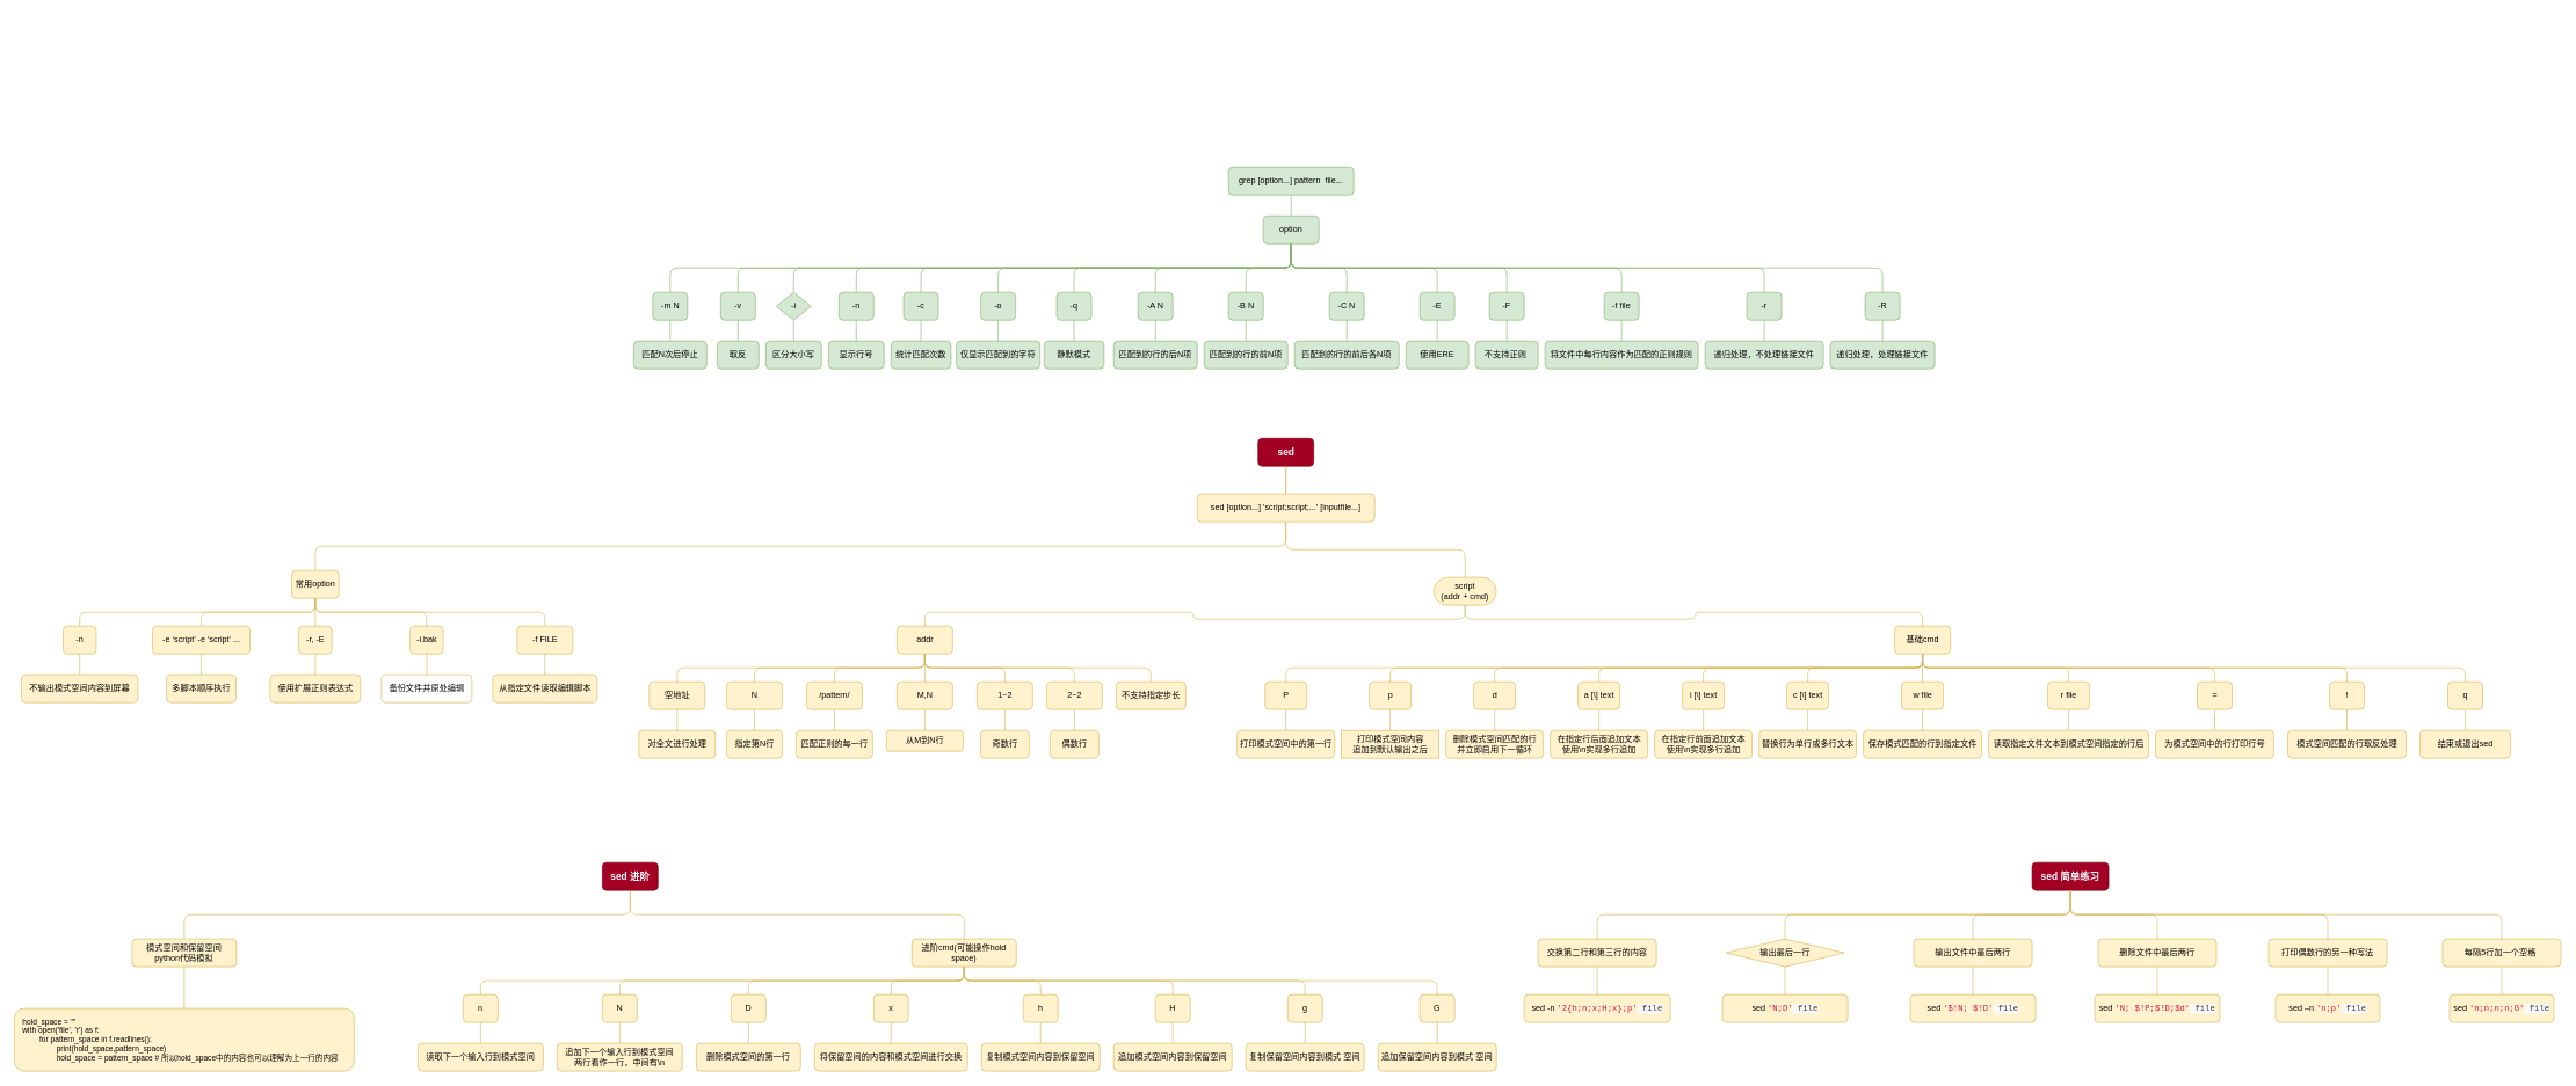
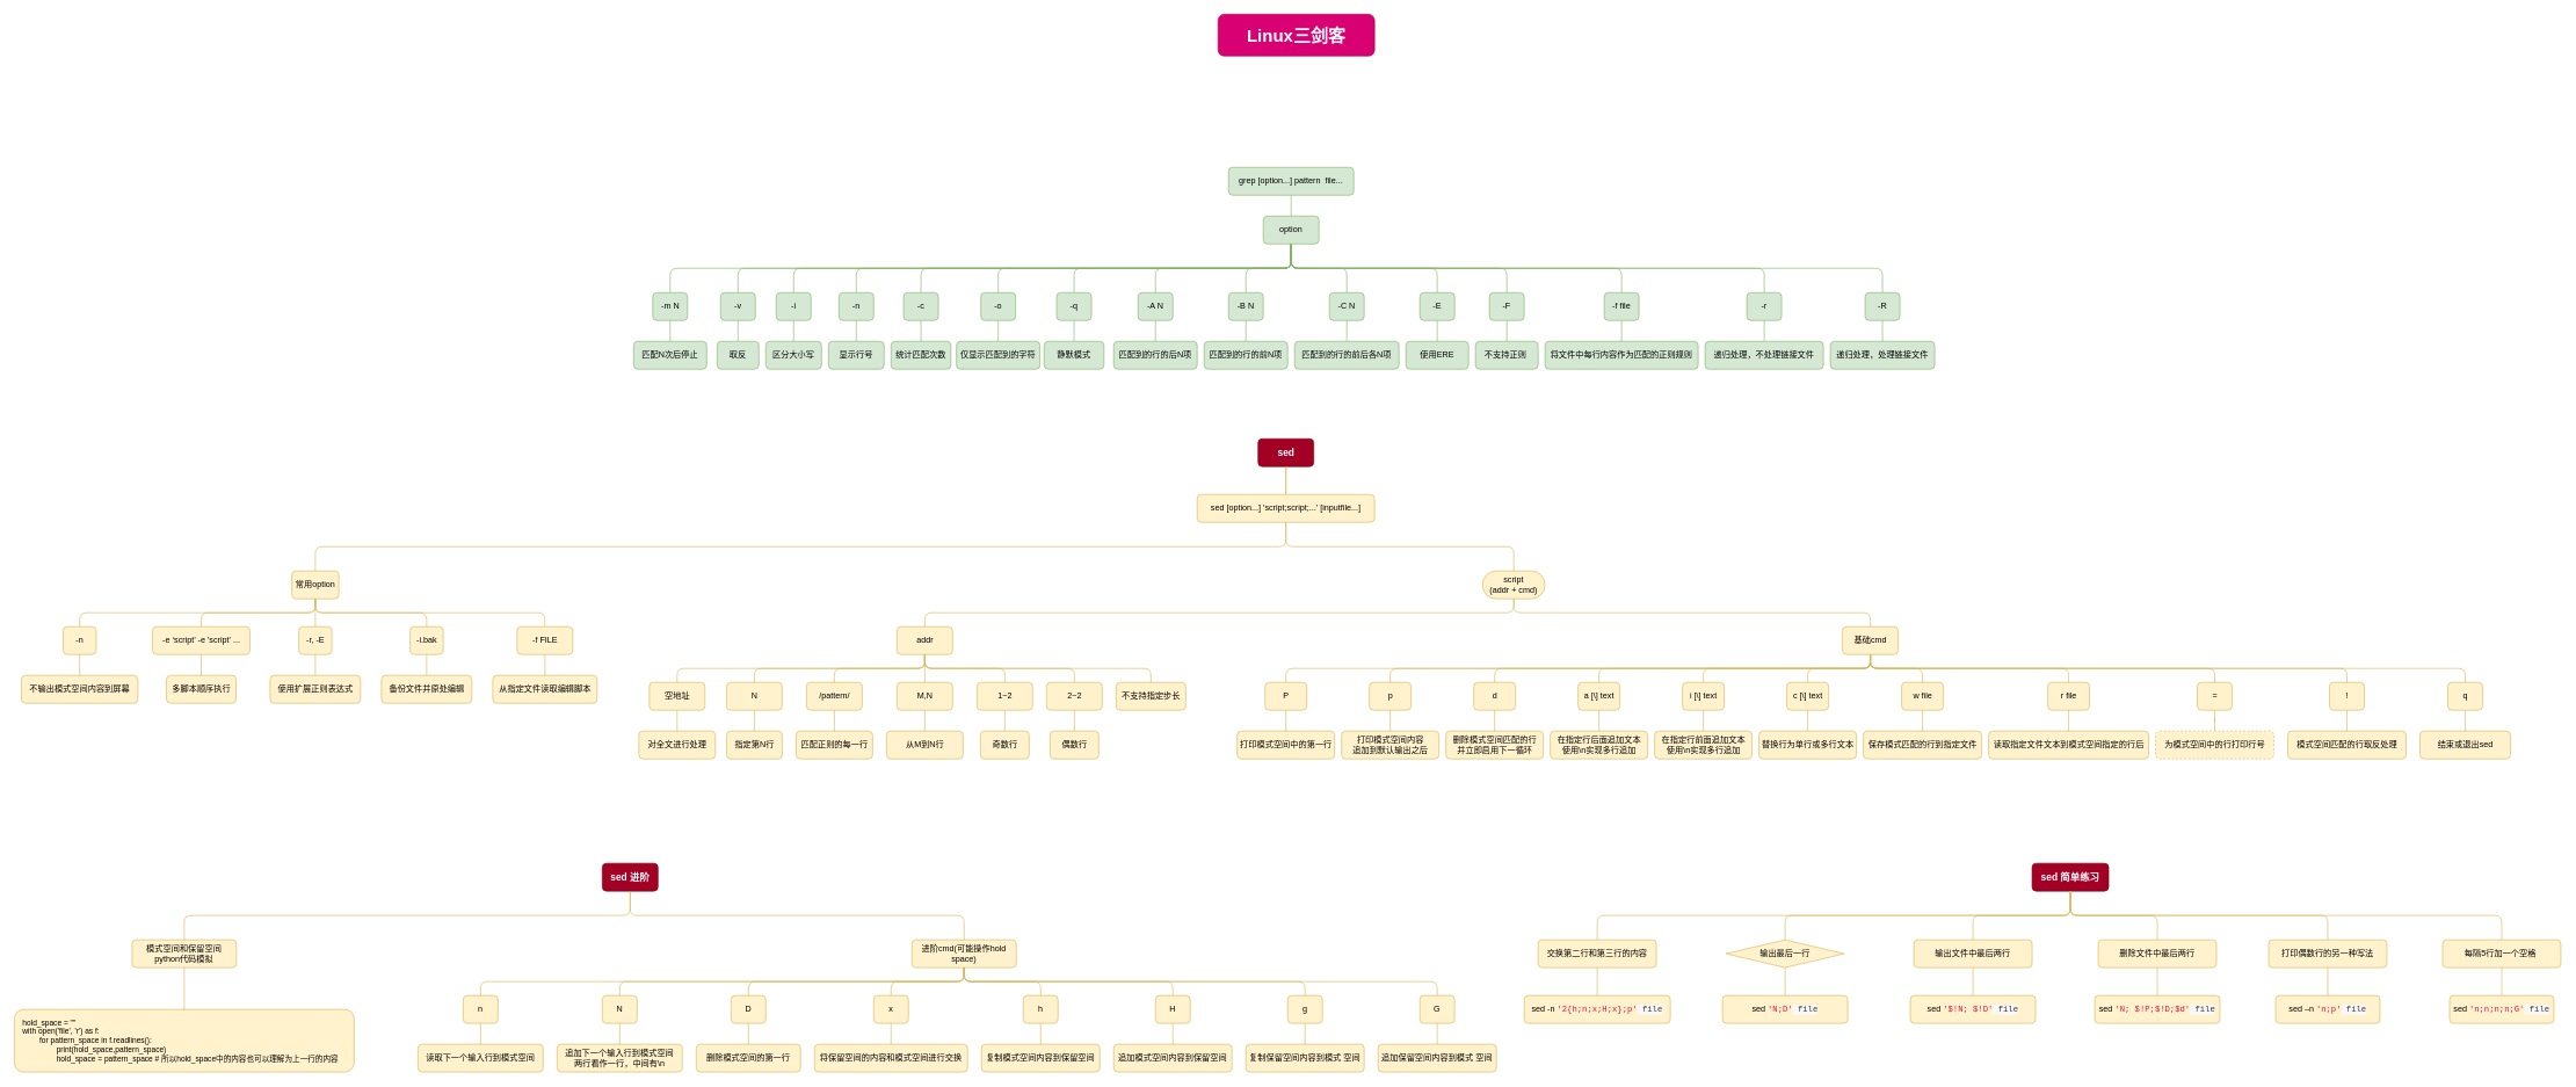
+ <mxCell id="2" value="Linux三剑客" style="rounded=1;whiteSpace=wrap;html=1;fillColor=#d80073;fontColor=#ffffff;strokeColor=#A50040;fontStyle=1;fontSize=25;" parent="1" vertex="1"><mxGeometry x="1750" y="20" width="225" height="60" as="geometry" /></mxCell>
- <mxCell id="28" value="-i" style="rhombus;whiteSpace=wrap;html=1;fillColor=#d5e8d4;strokeColor=#82b366;" parent="1" vertex="1"><mxGeometry x="1115" y="420" width="50" height="40" as="geometry" /></mxCell>
+ <mxCell id="28" value="-i" style="rounded=1;whiteSpace=wrap;html=1;fillColor=#d5e8d4;strokeColor=#82b366;" parent="1" vertex="1"><mxGeometry x="1115" y="420" width="50" height="40" as="geometry" /></mxCell>
- <mxCell id="72" value="script&lt;br&gt;(addr + cmd)" style="rounded=1;whiteSpace=wrap;html=1;fillColor=#fff2cc;strokeColor=#d6b656;arcSize=50;" parent="1" vertex="1"><mxGeometry x="2060" y="830" width="90" height="40" as="geometry" /></mxCell>
+ <mxCell id="72" value="script&lt;br&gt;(addr + cmd)" style="rounded=1;whiteSpace=wrap;html=1;fillColor=#fff2cc;strokeColor=#d6b656;arcSize=50;" parent="1" vertex="1"><mxGeometry x="2130" y="820" width="90" height="40" as="geometry" /></mxCell>
- <mxCell id="122" value="基础cmd" style="rounded=1;whiteSpace=wrap;html=1;fillColor=#fff2cc;strokeColor=#d6b656;" parent="1" vertex="1"><mxGeometry x="2722.5" y="900" width="80" height="40" as="geometry" /></mxCell>
+ <mxCell id="122" value="基础cmd" style="rounded=1;whiteSpace=wrap;html=1;fillColor=#fff2cc;strokeColor=#d6b656;" parent="1" vertex="1"><mxGeometry x="2647.5" y="900" width="80" height="40" as="geometry" /></mxCell>
- <mxCell id="88" value="备份文件并原处编辑" style="rounded=1;whiteSpace=wrap;html=1;fillColor=#ffffff;strokeColor=#d6b656;" parent="1" vertex="1"><mxGeometry x="547.5" y="970" width="130" height="40" as="geometry" /></mxCell>
+ <mxCell id="88" value="备份文件并原处编辑" style="rounded=1;whiteSpace=wrap;html=1;fillColor=#fff2cc;strokeColor=#d6b656;" parent="1" vertex="1"><mxGeometry x="547.5" y="970" width="130" height="40" as="geometry" /></mxCell>
- <mxCell id="110" value="从M到N行" style="rounded=1;whiteSpace=wrap;html=1;fillColor=#fff2cc;strokeColor=#d6b656;" parent="1" vertex="1"><mxGeometry x="1273.5" y="1050" width="110" height="30" as="geometry" /></mxCell>
+ <mxCell id="110" value="从M到N行" style="rounded=1;whiteSpace=wrap;html=1;fillColor=#fff2cc;strokeColor=#d6b656;" parent="1" vertex="1"><mxGeometry x="1273.5" y="1050" width="110" height="40" as="geometry" /></mxCell>
- <mxCell id="126" value="打印模式空间内容&lt;br&gt;追加到默认输出之后" style="whiteSpace=wrap;html=1;fillColor=#fff2cc;strokeColor=#d6b656;rounded=0;" parent="1" vertex="1"><mxGeometry x="1927.5" y="1050" width="140" height="40" as="geometry" /></mxCell>
+ <mxCell id="126" value="打印模式空间内容&lt;br&gt;追加到默认输出之后" style="rounded=1;whiteSpace=wrap;html=1;fillColor=#fff2cc;strokeColor=#d6b656;" parent="1" vertex="1"><mxGeometry x="1927.5" y="1050" width="140" height="40" as="geometry" /></mxCell>
- <mxCell id="154" value="为模式空间中的行打印行号" style="rounded=1;whiteSpace=wrap;html=1;fillColor=#fff2cc;strokeColor=#d6b656;" parent="1" vertex="1"><mxGeometry x="3097.5" y="1050" width="170" height="40" as="geometry" /></mxCell>
+ <mxCell id="154" value="为模式空间中的行打印行号" style="rounded=1;whiteSpace=wrap;html=1;fillColor=#fff2cc;strokeColor=#d6b656;dashed=1;" parent="1" vertex="1"><mxGeometry x="3097.5" y="1050" width="170" height="40" as="geometry" /></mxCell>
